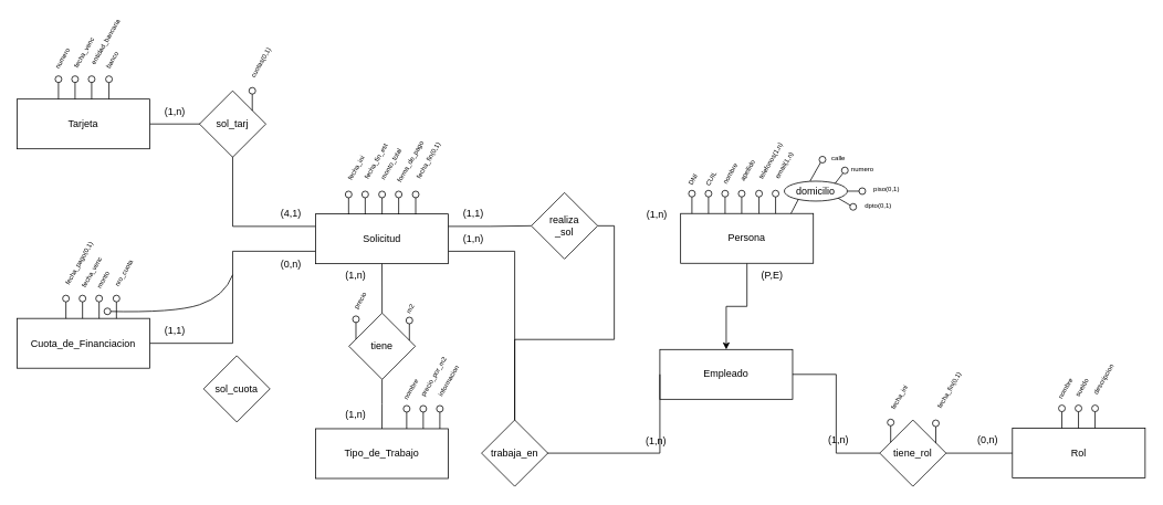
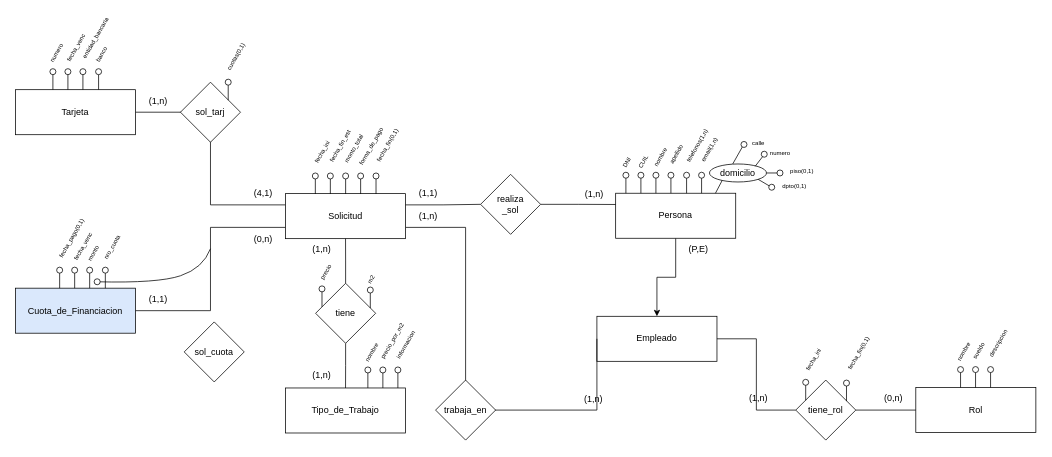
- <mxCell id="48" style="edgeStyle=orthogonalEdgeStyle;rounded=0;orthogonalLoop=1;jettySize=auto;html=1;exitX=1;exitY=0.5;exitDx=0;exitDy=0;endArrow=none;startFill=0;" edge="1" parent="1" source="111" target="114"><mxGeometry relative="1" as="geometry" /></mxCell>
+ <mxCell id="48" style="edgeStyle=orthogonalEdgeStyle;rounded=0;orthogonalLoop=1;jettySize=auto;html=1;exitX=1;exitY=0.5;exitDx=0;exitDy=0;entryX=0;entryY=0.25;entryDx=0;entryDy=0;endArrow=none;startFill=0;" edge="1" parent="1" source="111" target="3"><mxGeometry relative="1" as="geometry" /></mxCell>
- <mxCell id="54" value="Cuota_de_Financiacion" style="rounded=0;whiteSpace=wrap;html=1;" vertex="1" parent="1"><mxGeometry x="20" y="368.53" width="160" height="60" as="geometry" /></mxCell>
+ <mxCell id="54" value="Cuota_de_Financiacion" style="rounded=0;whiteSpace=wrap;html=1;fillColor=#dae8fc;" vertex="1" parent="1"><mxGeometry x="20" y="368.53" width="160" height="60" as="geometry" /></mxCell>
